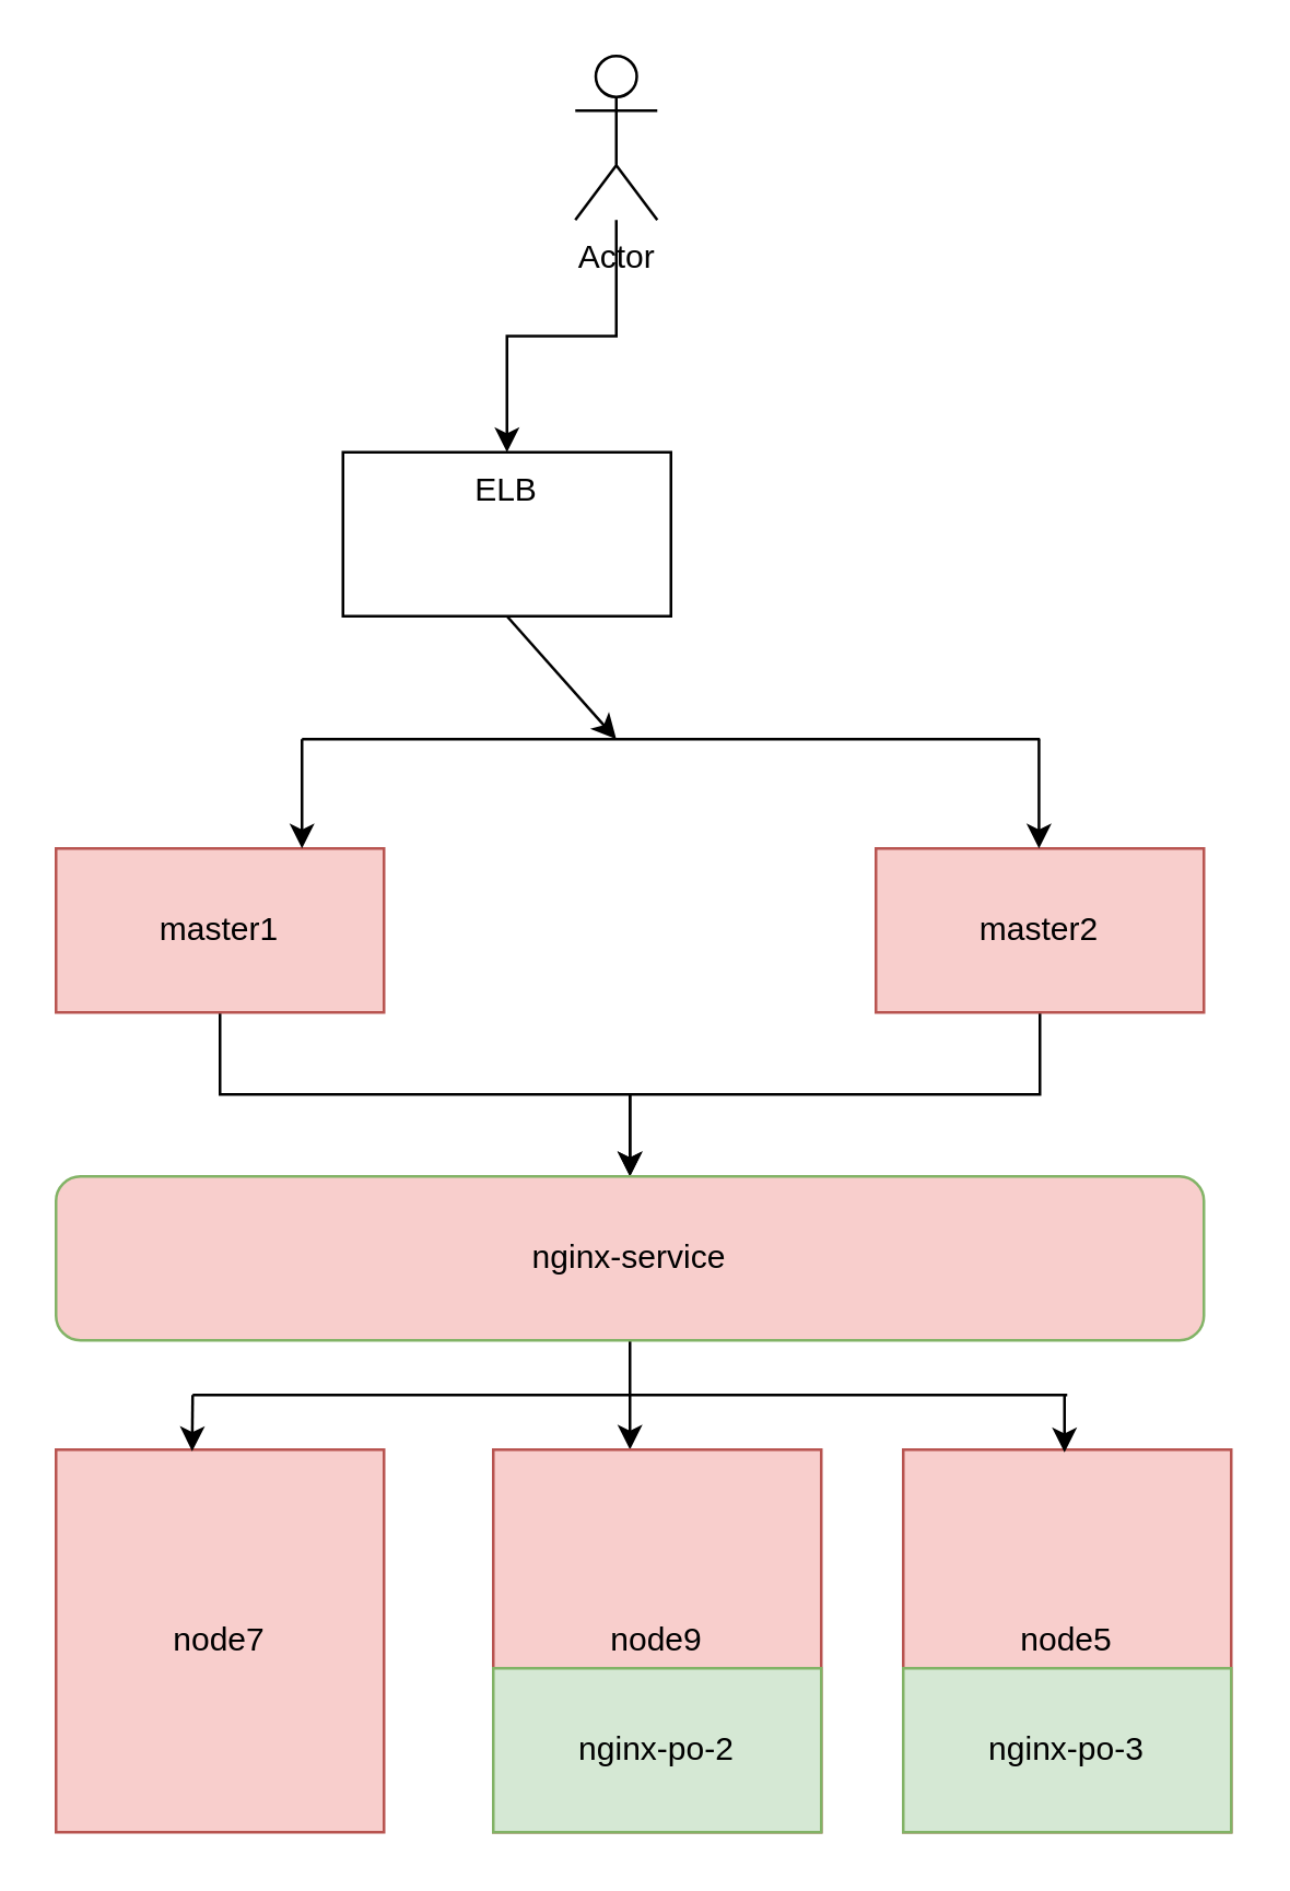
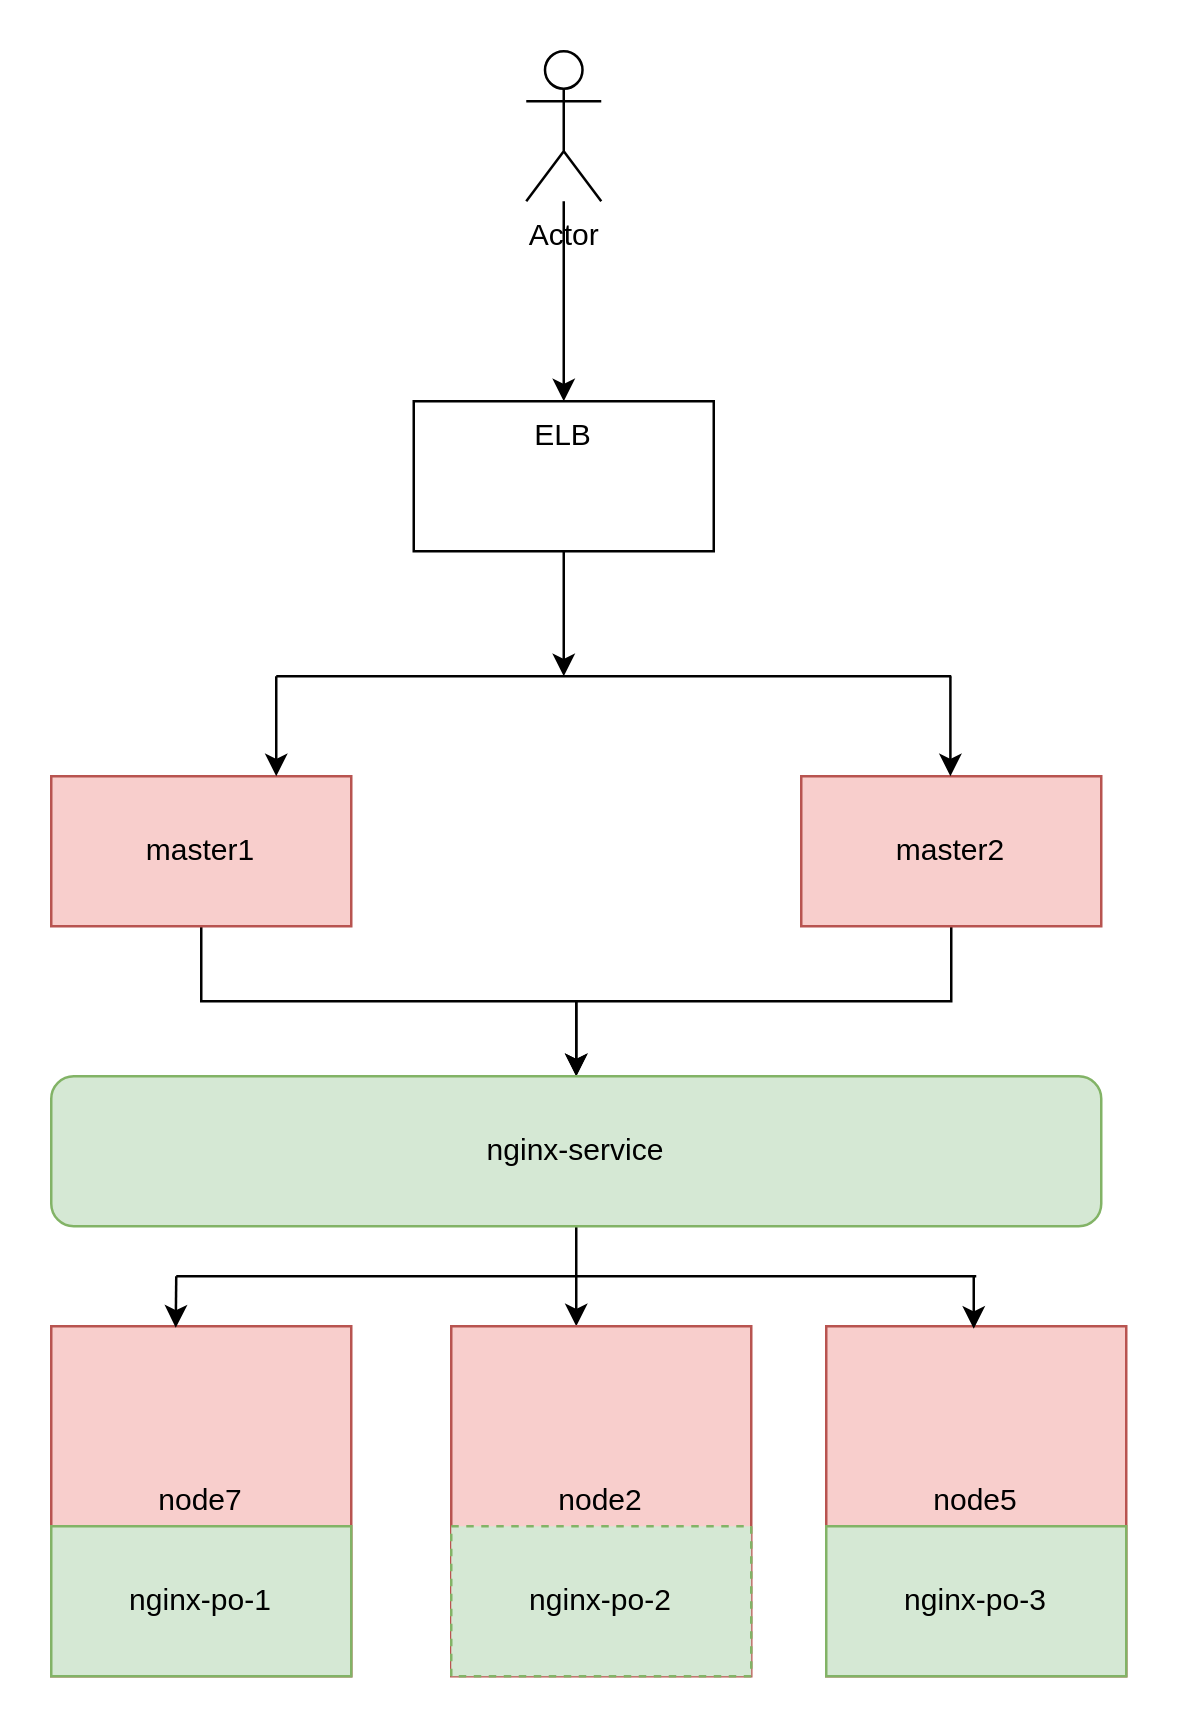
- <mxCell id="4" value="ELB" style="whiteSpace=wrap;html=1;verticalAlign=top;" vertex="1" parent="1"><mxGeometry x="125" y="165" width="120" height="60" as="geometry" /></mxCell>
+ <mxCell id="4" value="ELB" style="whiteSpace=wrap;html=1;verticalAlign=top;" vertex="1" parent="1"><mxGeometry x="165" y="160" width="120" height="60" as="geometry" /></mxCell>
- <mxCell id="10" value="nginx-service" style="rounded=1;whiteSpace=wrap;html=1;fillColor=#f8cecc;strokeColor=#82b366;" vertex="1" parent="1"><mxGeometry x="20" y="430" width="420" height="60" as="geometry" /></mxCell>
+ <mxCell id="10" value="nginx-service" style="rounded=1;whiteSpace=wrap;html=1;fillColor=#d5e8d4;strokeColor=#82b366;" vertex="1" parent="1"><mxGeometry x="20" y="430" width="420" height="60" as="geometry" /></mxCell>
- <mxCell id="12" value="node9" style="rounded=0;whiteSpace=wrap;html=1;fillColor=#f8cecc;strokeColor=#b85450;" vertex="1" parent="1"><mxGeometry x="180" y="530" width="120" height="140" as="geometry" /></mxCell>
+ <mxCell id="12" value="node2" style="rounded=0;whiteSpace=wrap;html=1;fillColor=#f8cecc;strokeColor=#b85450;" vertex="1" parent="1"><mxGeometry x="180" y="530" width="120" height="140" as="geometry" /></mxCell>
+ <mxCell id="14" value="nginx-po-1" style="rounded=0;whiteSpace=wrap;html=1;fillColor=#d5e8d4;strokeColor=#82b366;" vertex="1" parent="1"><mxGeometry x="20" y="610" width="120" height="60" as="geometry" /></mxCell>
- <mxCell id="15" value="nginx-po-2" style="rounded=0;whiteSpace=wrap;html=1;fillColor=#d5e8d4;strokeColor=#82b366;" vertex="1" parent="1"><mxGeometry x="180" y="610" width="120" height="60" as="geometry" /></mxCell>
+ <mxCell id="15" value="nginx-po-2" style="rounded=0;whiteSpace=wrap;html=1;fillColor=#d5e8d4;strokeColor=#82b366;dashed=1;" vertex="1" parent="1"><mxGeometry x="180" y="610" width="120" height="60" as="geometry" /></mxCell>
